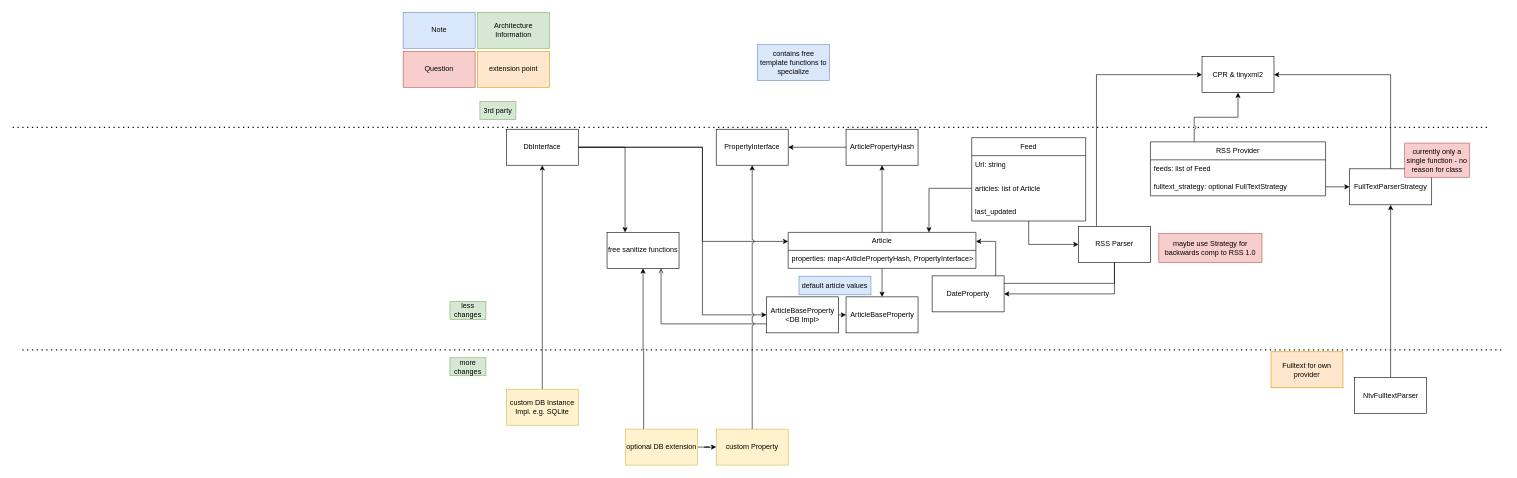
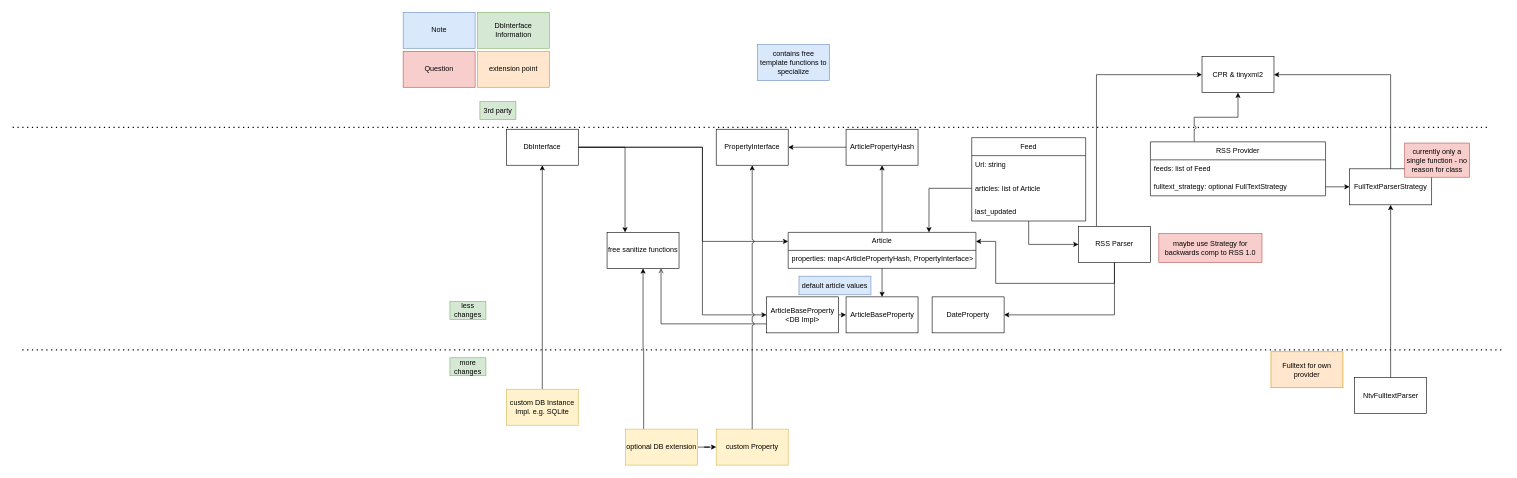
- <mxCell id="18" value="Architecture Information" style="rounded=0;whiteSpace=wrap;html=1;fillColor=#d5e8d4;strokeColor=#82b366;" parent="1" vertex="1"><mxGeometry x="795" y="20" width="120" height="60" as="geometry" /></mxCell>
+ <mxCell id="18" value="DbInterface Information" style="rounded=0;whiteSpace=wrap;html=1;fillColor=#d5e8d4;strokeColor=#82b366;" parent="1" vertex="1"><mxGeometry x="795" y="20" width="120" height="60" as="geometry" /></mxCell>
- <mxCell id="57" value="DateProperty" style="rounded=0;whiteSpace=wrap;html=1;" vertex="1" parent="1"><mxGeometry x="1553" y="459.5" width="120" height="60" as="geometry" /></mxCell>
+ <mxCell id="57" value="DateProperty" style="rounded=0;whiteSpace=wrap;html=1;" vertex="1" parent="1"><mxGeometry x="1553" y="494.5" width="120" height="60" as="geometry" /></mxCell>
